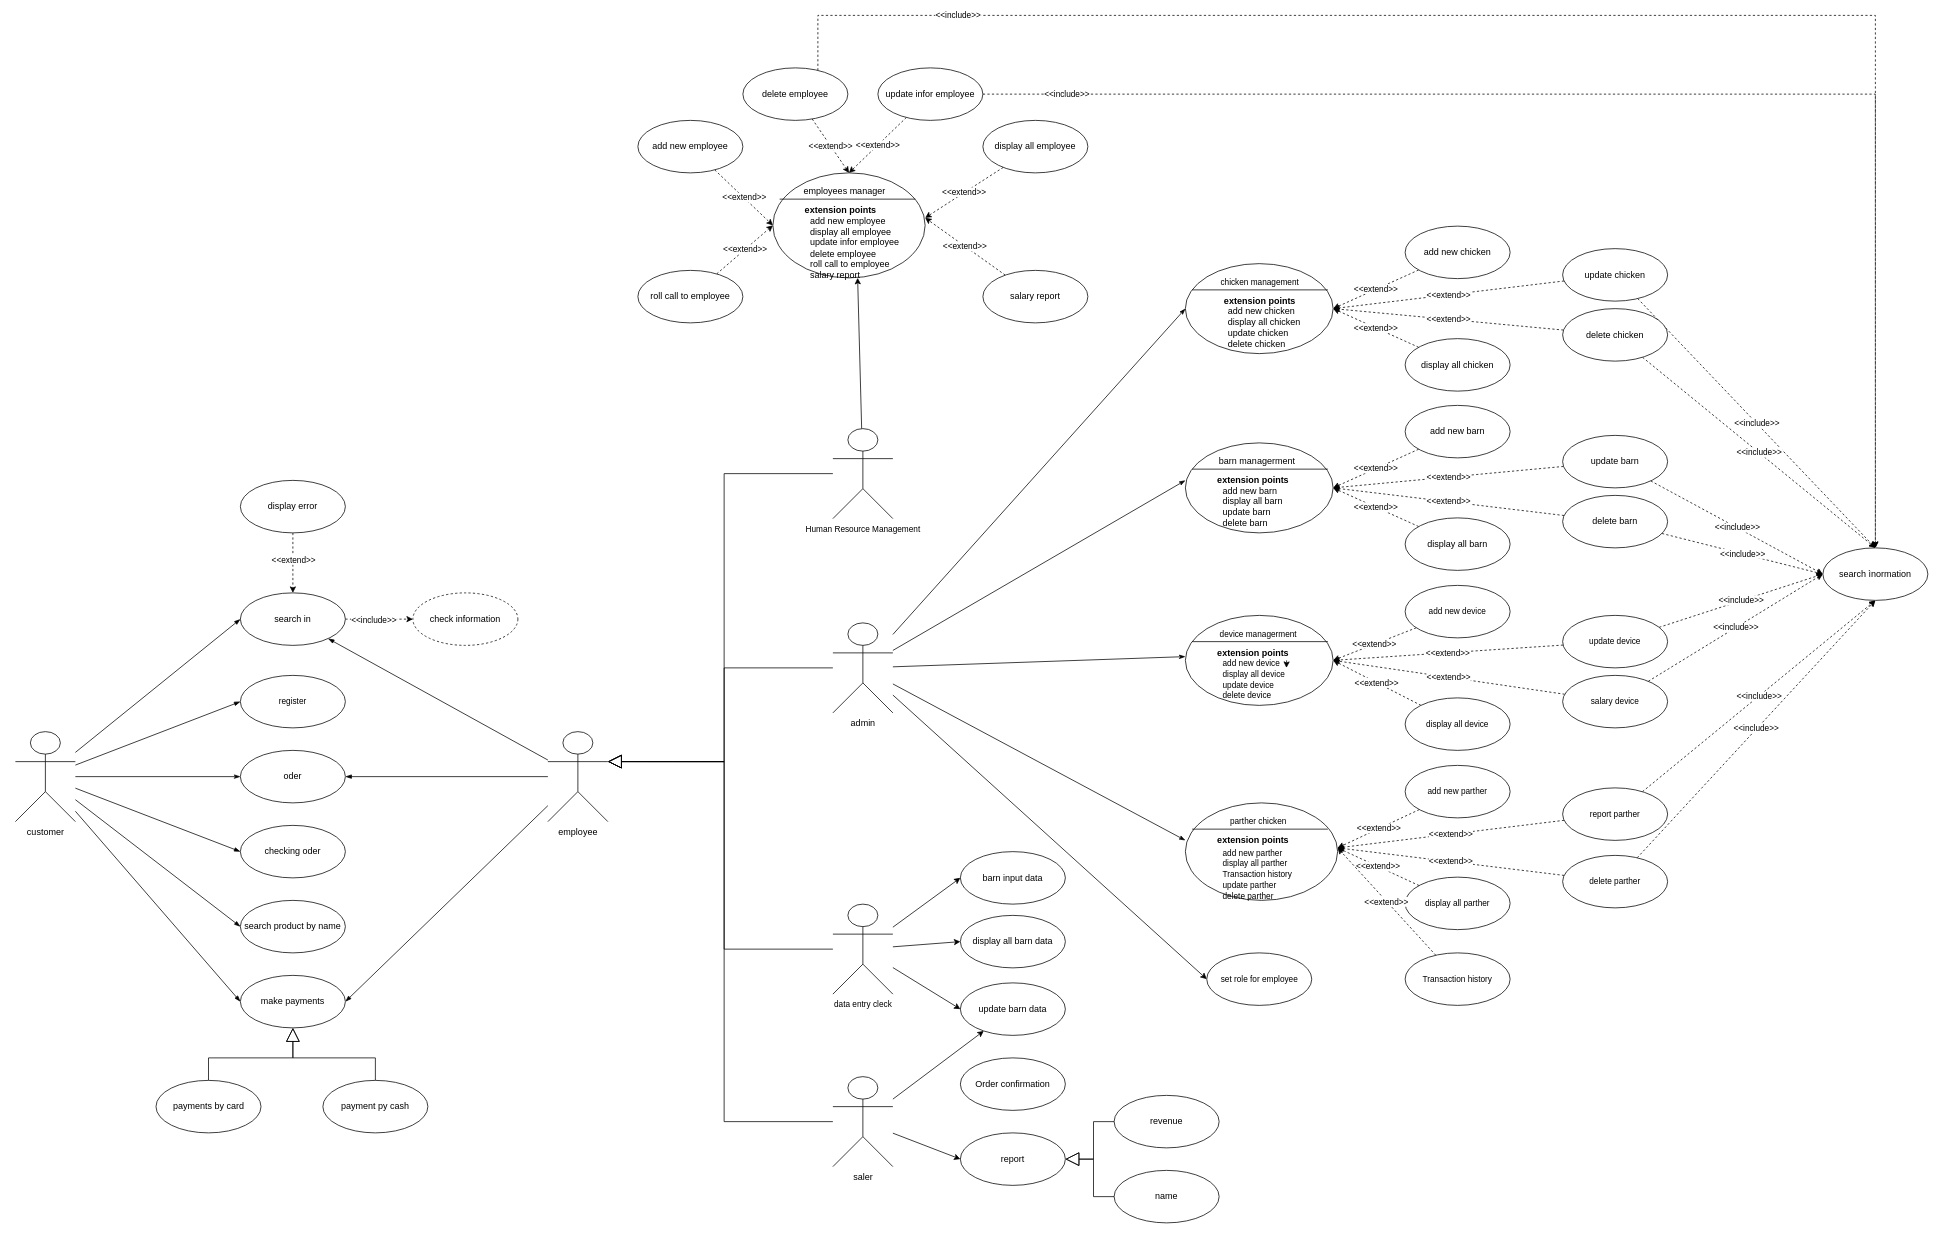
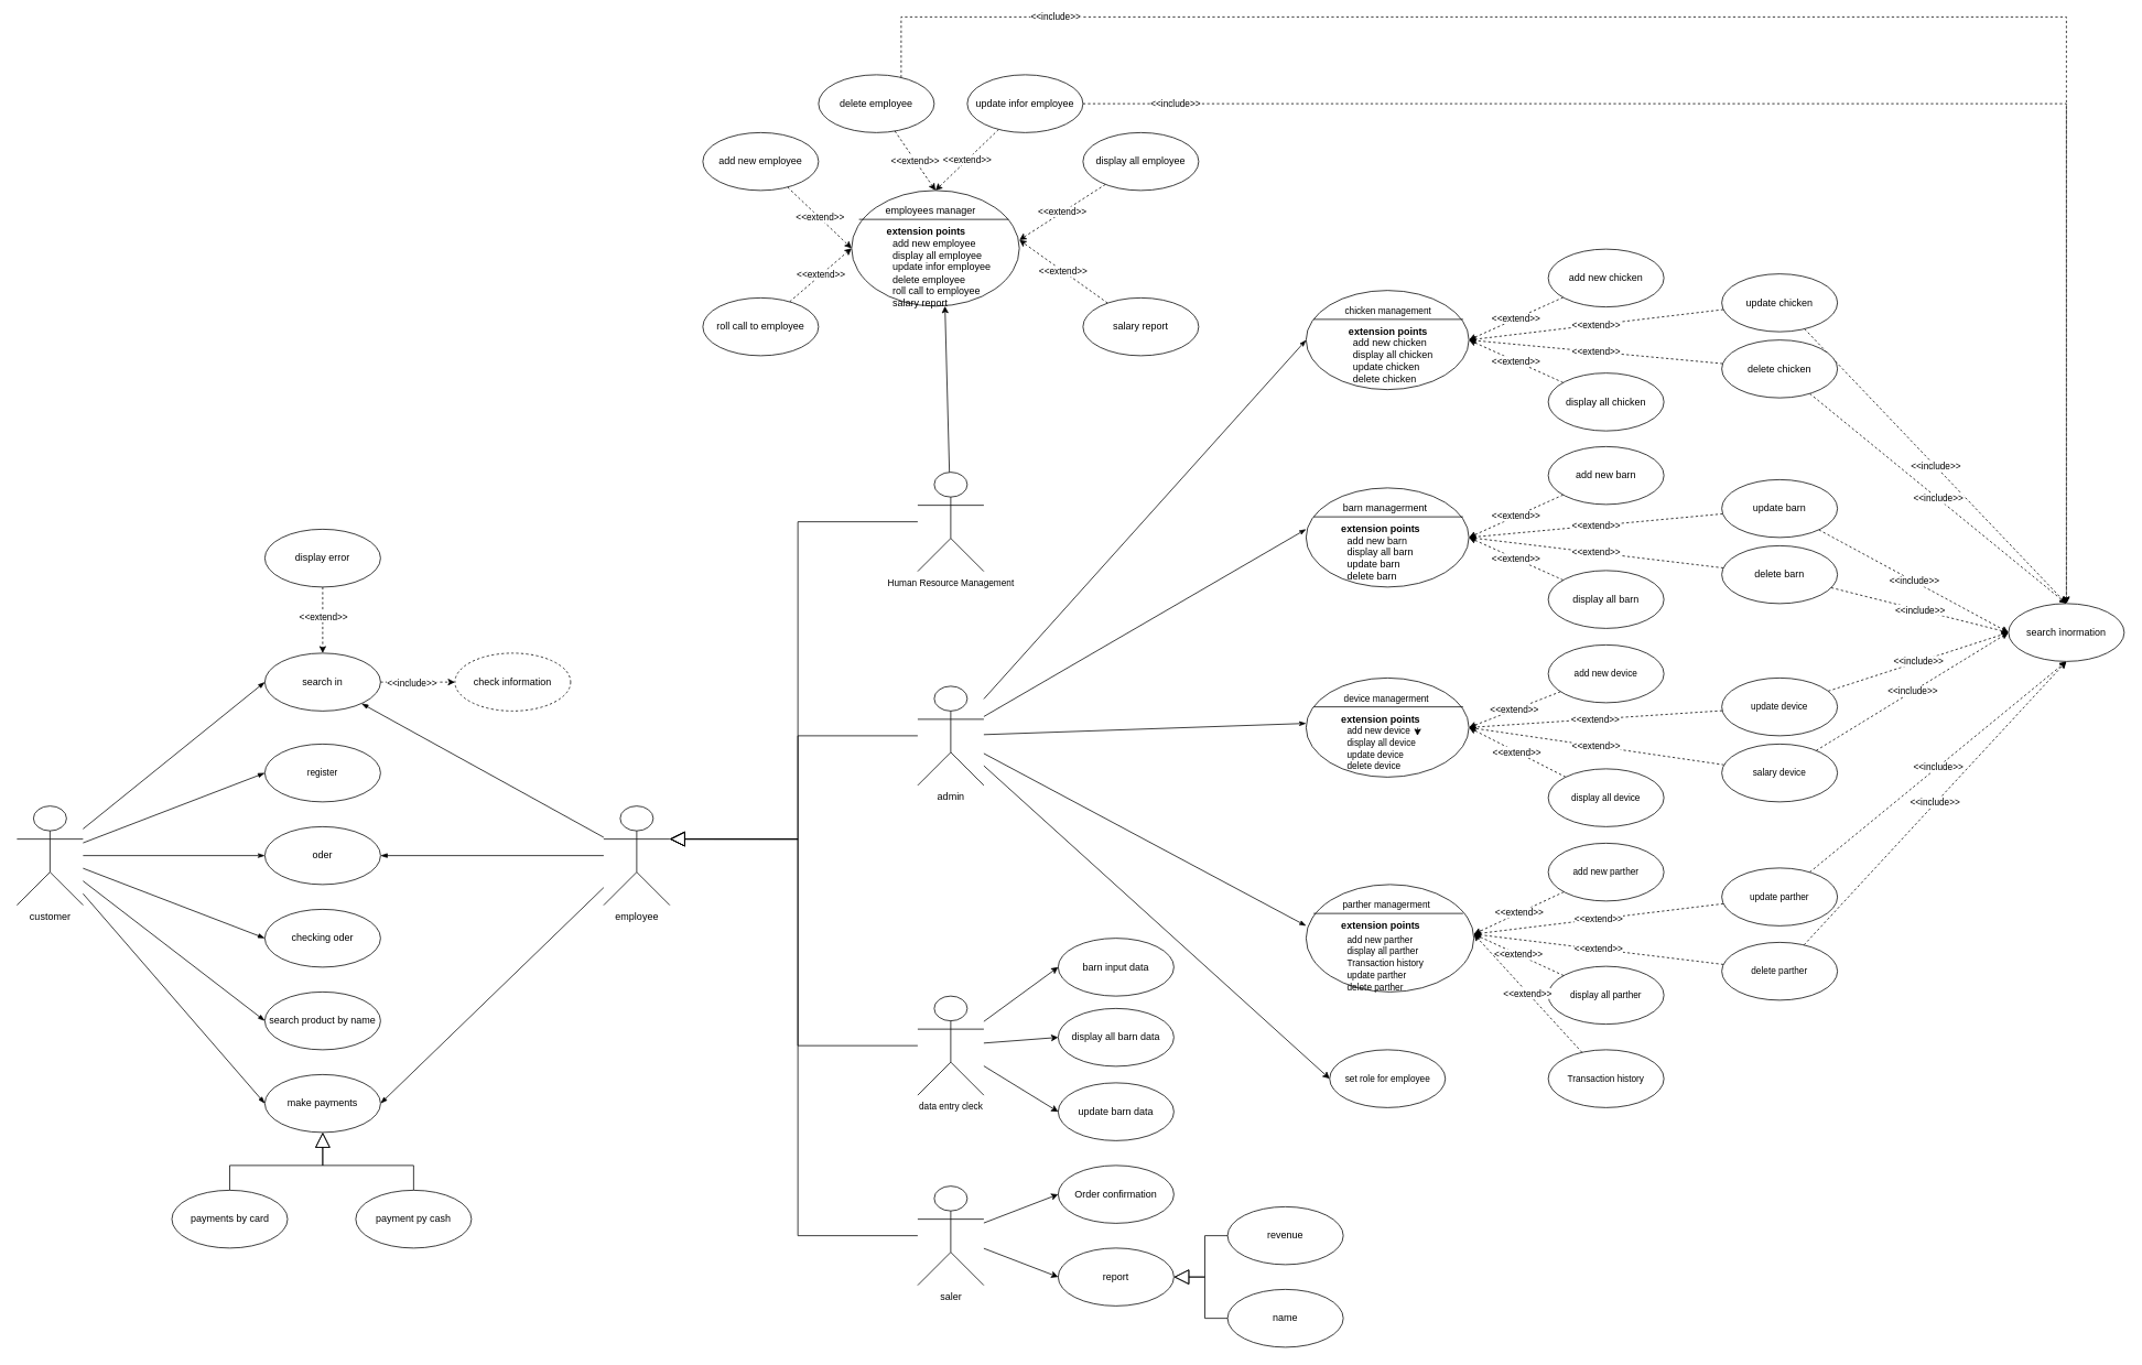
- <mxCell id="101" value="report parther" style="ellipse;whiteSpace=wrap;html=1;fontFamily=Helvetica;fontSize=11;fontColor=default;" parent="1" vertex="1"><mxGeometry x="2083" y="1050" width="140" height="70" as="geometry" /></mxCell>
+ <mxCell id="101" value="update parther" style="ellipse;whiteSpace=wrap;html=1;fontFamily=Helvetica;fontSize=11;fontColor=default;" parent="1" vertex="1"><mxGeometry x="2083" y="1050" width="140" height="70" as="geometry" /></mxCell>
- <mxCell id="125" value="&lt;span style=&quot;font-size: 11px;&quot;&gt;parther chicken&lt;/span&gt;" style="html=1;strokeColor=none;fillColor=none;align=center;verticalAlign=middle;rotatable=0;" parent="124" vertex="1"><mxGeometry x="7" y="10" width="180" height="30" as="geometry" /></mxCell>
+ <mxCell id="125" value="&lt;span style=&quot;font-size: 11px;&quot;&gt;parther managerment&lt;/span&gt;" style="html=1;strokeColor=none;fillColor=none;align=center;verticalAlign=middle;rotatable=0;" parent="124" vertex="1"><mxGeometry x="7" y="10" width="180" height="30" as="geometry" /></mxCell>
- <mxCell id="29" style="edgeStyle=none;rounded=0;orthogonalLoop=1;jettySize=auto;html=1;" parent="1" source="31" target="55" edge="1"><mxGeometry relative="1" as="geometry" /></mxCell>
+ <mxCell id="29" style="edgeStyle=none;rounded=0;orthogonalLoop=1;jettySize=auto;html=1;entryX=0;entryY=0.5;entryDx=0;entryDy=0;" parent="1" source="31" target="48" edge="1"><mxGeometry relative="1" as="geometry" /></mxCell>
